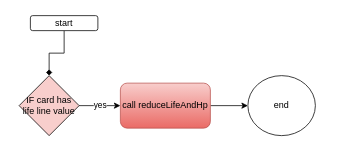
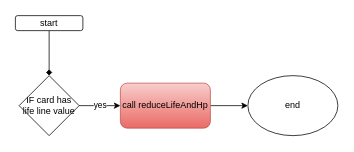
- <mxCell id="3" value="start" style="rounded=1;whiteSpace=wrap;html=1;" vertex="1" parent="1"><mxGeometry x="40" y="20" width="90" height="20" as="geometry" /></mxCell>
+ <mxCell id="3" value="start" style="rounded=1;whiteSpace=wrap;html=1;" vertex="1" parent="1"><mxGeometry x="20" y="20" width="90" height="20" as="geometry" /></mxCell>
- <mxCell id="5" value="IF card has life line value" style="rhombus;whiteSpace=wrap;html=1;fillColor=#f8cecc;" vertex="1" parent="1"><mxGeometry x="25" y="100" width="80" height="80" as="geometry" /></mxCell>
+ <mxCell id="5" value="IF card has life line value" style="rhombus;whiteSpace=wrap;html=1;" vertex="1" parent="1"><mxGeometry x="25" y="100" width="80" height="80" as="geometry" /></mxCell>
- <mxCell id="8" value="end" style="ellipse;whiteSpace=wrap;html=1;" vertex="1" parent="1"><mxGeometry x="330" y="100" width="90" height="80" as="geometry" /></mxCell>
+ <mxCell id="8" value="end" style="ellipse;whiteSpace=wrap;html=1;" vertex="1" parent="1"><mxGeometry x="330" y="100" width="120" height="80" as="geometry" /></mxCell>
